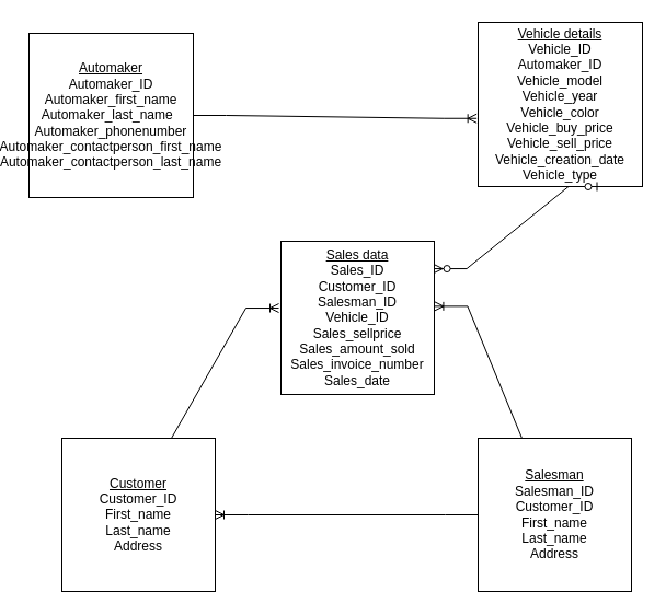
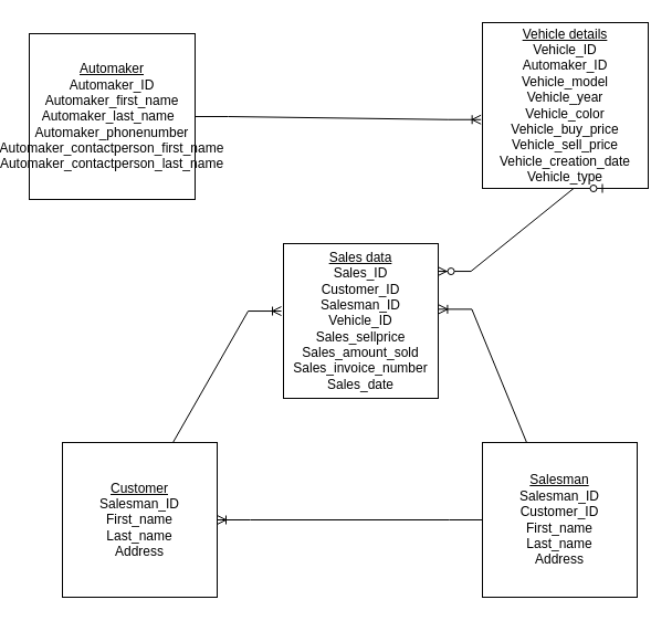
- <mxCell id="4" value="&lt;u&gt;Customer&lt;/u&gt;&lt;br&gt;Customer_ID&lt;br&gt;First_name&lt;br&gt;Last_name&lt;br&gt;Address" style="whiteSpace=wrap;html=1;aspect=fixed;" vertex="1" parent="1"><mxGeometry x="50" y="400" width="140" height="140" as="geometry" /></mxCell>
+ <mxCell id="4" value="&lt;u&gt;Customer&lt;/u&gt;&lt;br&gt;Salesman_ID&lt;br&gt;First_name&lt;br&gt;Last_name&lt;br&gt;Address" style="whiteSpace=wrap;html=1;aspect=fixed;" vertex="1" parent="1"><mxGeometry x="50" y="400" width="140" height="140" as="geometry" /></mxCell>
